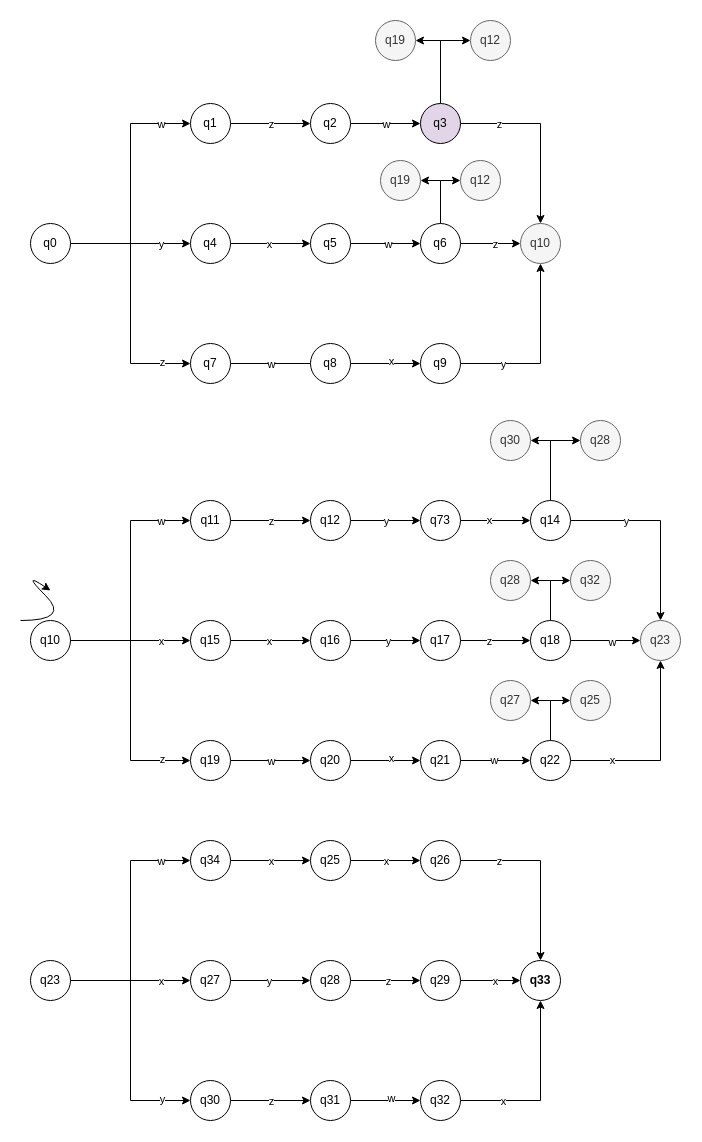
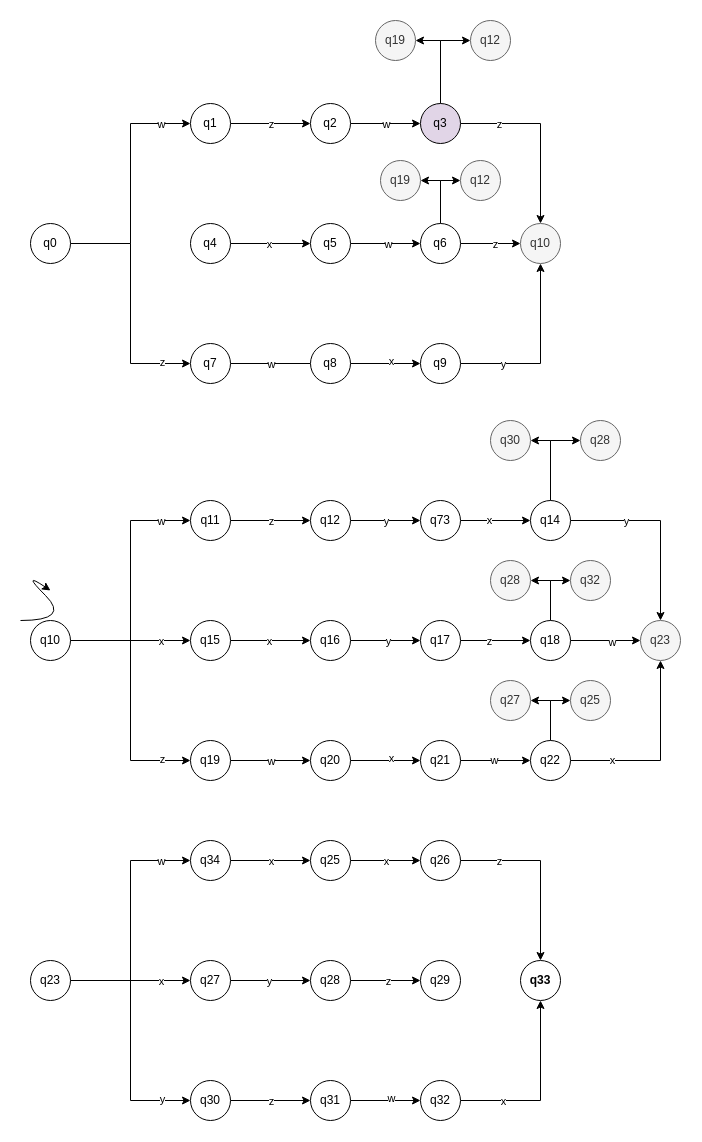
- <mxCell id="2" style="edgeStyle=orthogonalEdgeStyle;rounded=0;orthogonalLoop=1;jettySize=auto;html=1;entryX=0;entryY=0.5;entryDx=0;entryDy=0;" edge="1" parent="1" source="8" target="14"><mxGeometry relative="1" as="geometry" /></mxCell>
- <mxCell id="3" value="y" style="edgeLabel;html=1;align=center;verticalAlign=middle;resizable=0;points=[];" vertex="1" connectable="0" parent="2"><mxGeometry x="0.504" relative="1" as="geometry"><mxPoint as="offset" /></mxGeometry></mxCell>
- <mxCell id="69" style="edgeStyle=orthogonalEdgeStyle;rounded=0;orthogonalLoop=1;jettySize=auto;html=1;exitX=1;exitY=0.5;exitDx=0;exitDy=0;entryX=0;entryY=0.5;entryDx=0;entryDy=0;" edge="1" parent="1" source="71" target="75"><mxGeometry relative="1" as="geometry" /></mxCell>
- <mxCell id="70" value="x" style="edgeLabel;html=1;align=center;verticalAlign=middle;resizable=0;points=[];" vertex="1" connectable="0" parent="69"><mxGeometry x="0.133" y="-1" relative="1" as="geometry"><mxPoint y="-1" as="offset" /></mxGeometry></mxCell>
